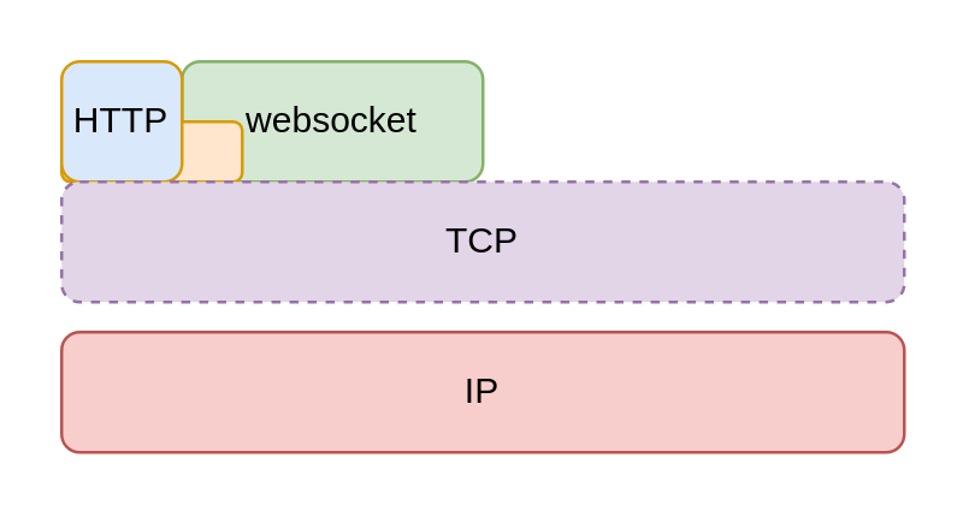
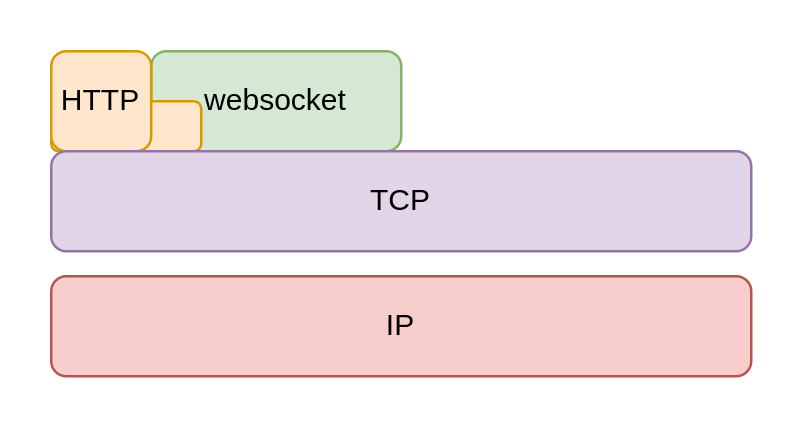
- <mxCell id="4" value="HTTP" style="rounded=1;whiteSpace=wrap;html=1;fillColor=#dae8fc;strokeColor=#d79b00;" vertex="1" parent="1"><mxGeometry x="20" y="20" width="40" height="40" as="geometry" /></mxCell>
+ <mxCell id="4" value="HTTP" style="rounded=1;whiteSpace=wrap;html=1;fillColor=#ffe6cc;strokeColor=#d79b00;" vertex="1" parent="1"><mxGeometry x="20" y="20" width="40" height="40" as="geometry" /></mxCell>
- <mxCell id="5" value="TCP" style="rounded=1;whiteSpace=wrap;html=1;fillColor=#e1d5e7;strokeColor=#9673a6;dashed=1;" vertex="1" parent="1"><mxGeometry x="20" y="60" width="280" height="40" as="geometry" /></mxCell>
+ <mxCell id="5" value="TCP" style="rounded=1;whiteSpace=wrap;html=1;fillColor=#e1d5e7;strokeColor=#9673a6;" vertex="1" parent="1"><mxGeometry x="20" y="60" width="280" height="40" as="geometry" /></mxCell>
